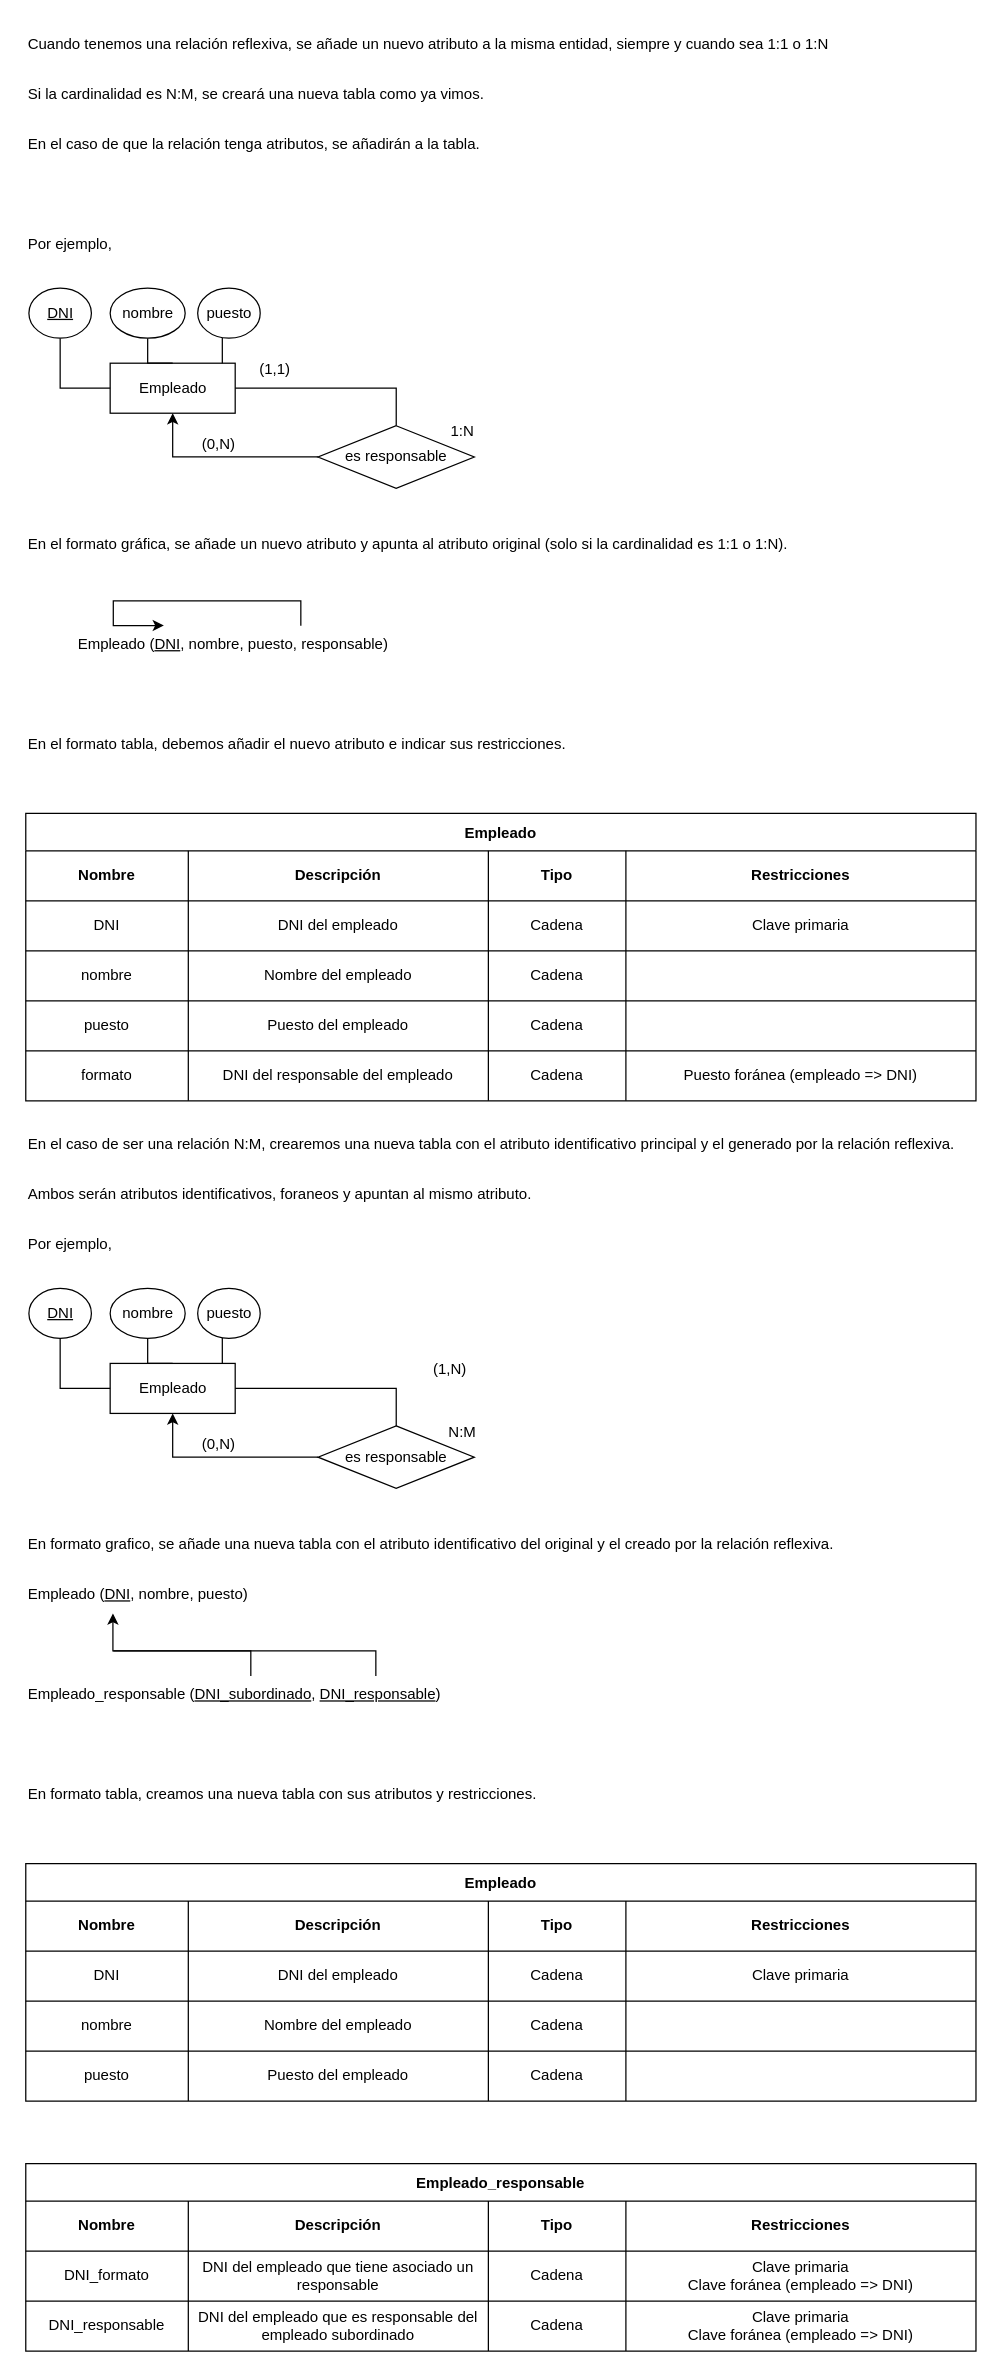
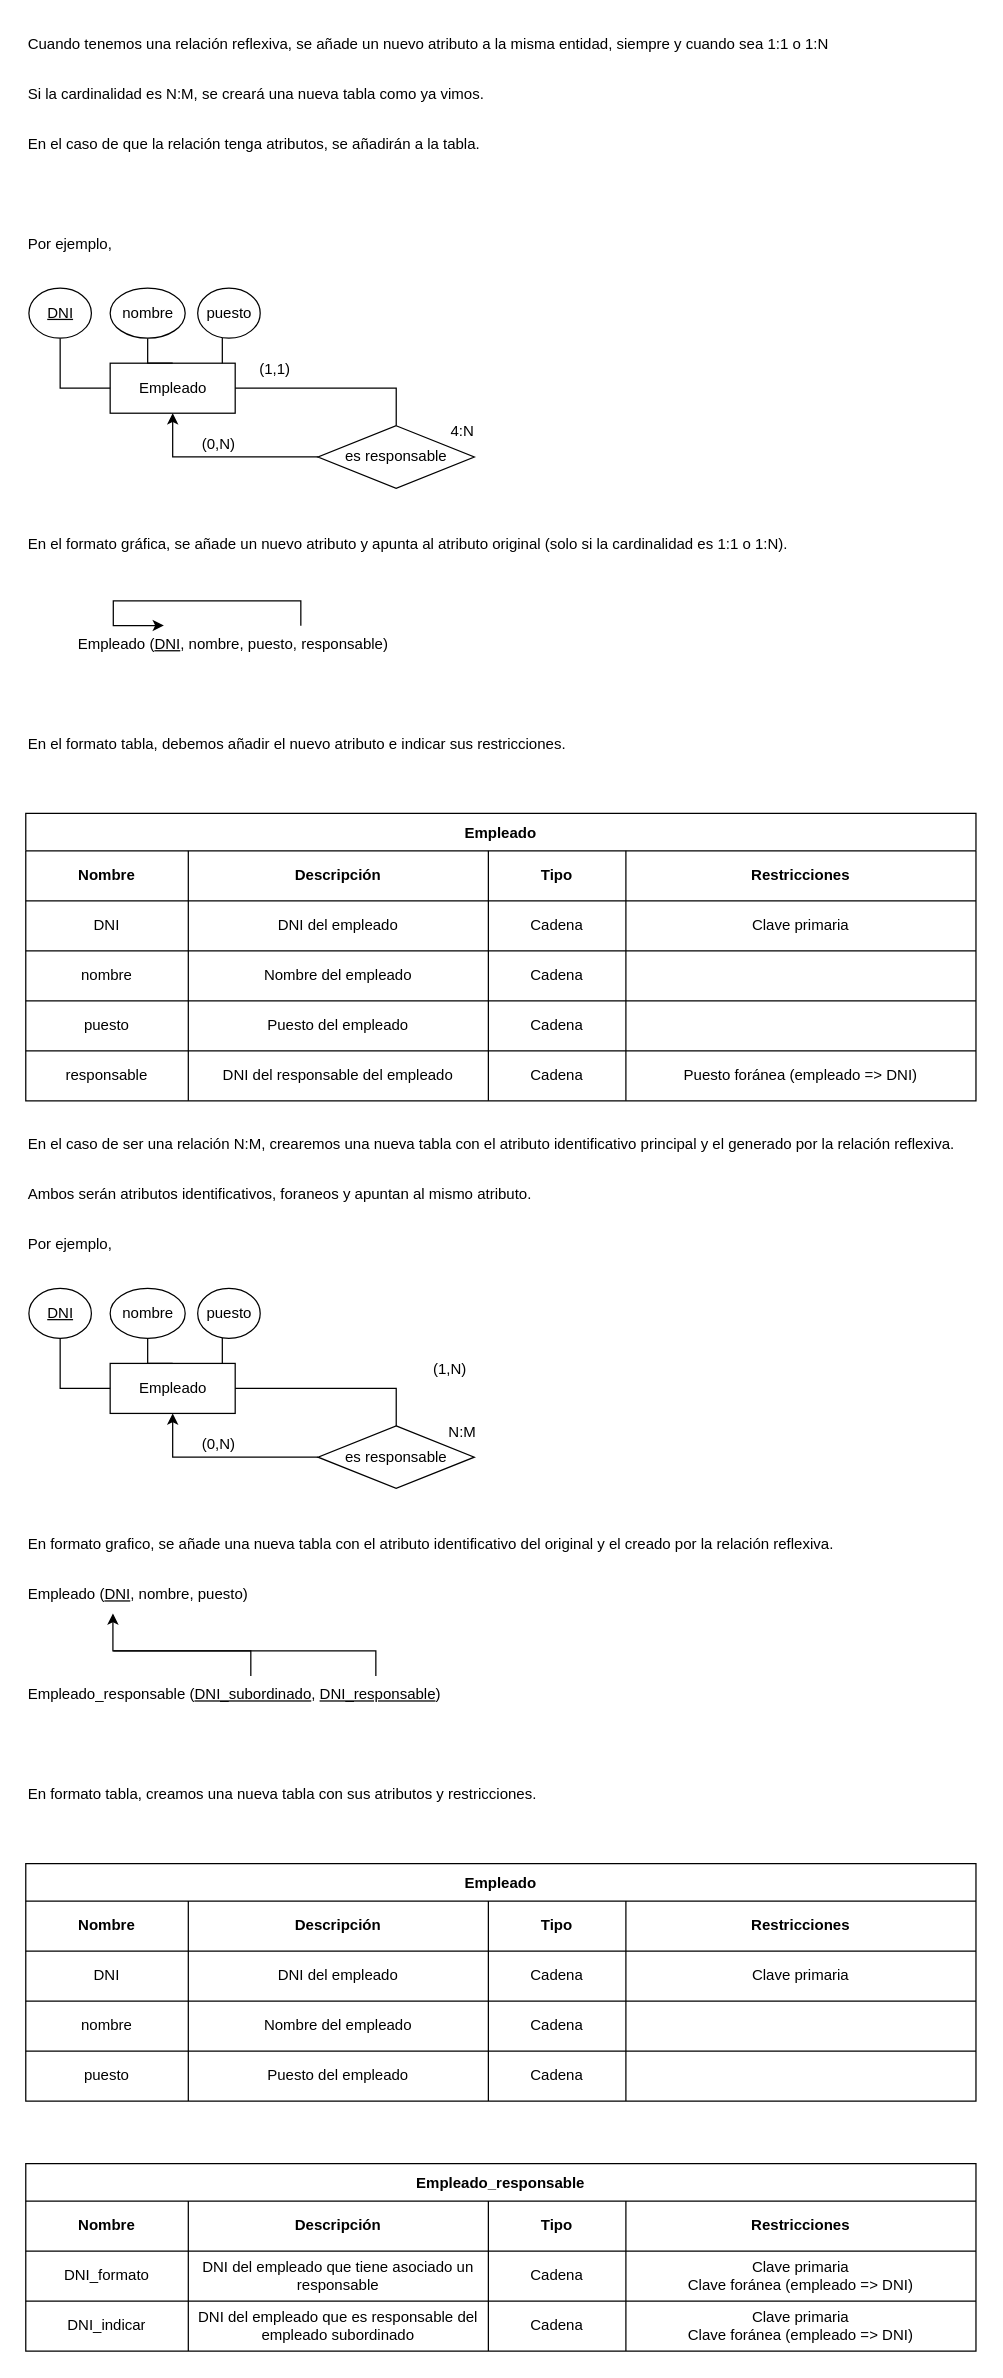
- <mxCell id="14" value="1:N" style="text;html=1;align=center;verticalAlign=middle;resizable=0;points=[];autosize=1;strokeColor=none;fillColor=none;" parent="1" vertex="1"><mxGeometry x="348.75" y="330" width="40" height="30" as="geometry" /></mxCell>
+ <mxCell id="14" value="4:N" style="text;html=1;align=center;verticalAlign=middle;resizable=0;points=[];autosize=1;strokeColor=none;fillColor=none;" parent="1" vertex="1"><mxGeometry x="348.75" y="330" width="40" height="30" as="geometry" /></mxCell>
- <mxCell id="46" value="&lt;span style=&quot;text-align: left; text-wrap: nowrap;&quot;&gt;formato&lt;/span&gt;" style="shape=partialRectangle;html=1;whiteSpace=wrap;connectable=0;strokeColor=inherit;overflow=hidden;fillColor=none;top=0;left=0;bottom=0;right=0;pointerEvents=1;" parent="45" vertex="1"><mxGeometry width="130" height="40" as="geometry"><mxRectangle width="130" height="40" as="alternateBounds" /></mxGeometry></mxCell>
+ <mxCell id="46" value="&lt;span style=&quot;text-align: left; text-wrap: nowrap;&quot;&gt;responsable&lt;/span&gt;" style="shape=partialRectangle;html=1;whiteSpace=wrap;connectable=0;strokeColor=inherit;overflow=hidden;fillColor=none;top=0;left=0;bottom=0;right=0;pointerEvents=1;" parent="45" vertex="1"><mxGeometry width="130" height="40" as="geometry"><mxRectangle width="130" height="40" as="alternateBounds" /></mxGeometry></mxCell>
- <mxCell id="106" value="DNI_responsable" style="shape=partialRectangle;html=1;whiteSpace=wrap;connectable=0;strokeColor=inherit;overflow=hidden;fillColor=none;top=0;left=0;bottom=0;right=0;pointerEvents=1;" vertex="1" parent="105"><mxGeometry width="130" height="40" as="geometry"><mxRectangle width="130" height="40" as="alternateBounds" /></mxGeometry></mxCell>
+ <mxCell id="106" value="DNI_indicar" style="shape=partialRectangle;html=1;whiteSpace=wrap;connectable=0;strokeColor=inherit;overflow=hidden;fillColor=none;top=0;left=0;bottom=0;right=0;pointerEvents=1;" vertex="1" parent="105"><mxGeometry width="130" height="40" as="geometry"><mxRectangle width="130" height="40" as="alternateBounds" /></mxGeometry></mxCell>
